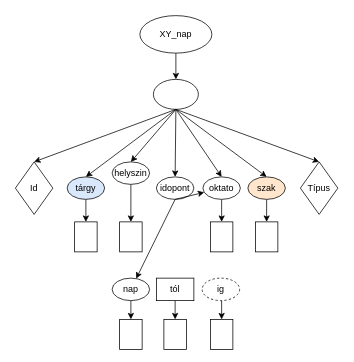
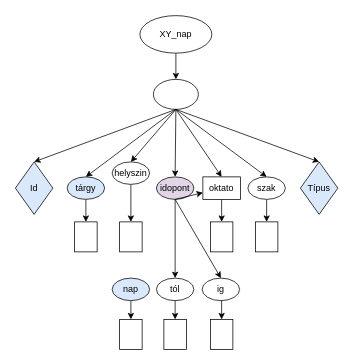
- <mxCell id="17" value="Id" style="rhombus;whiteSpace=wrap;html=1;" parent="1" vertex="1"><mxGeometry x="20" y="215" width="50" height="70" as="geometry" /></mxCell>
+ <mxCell id="17" value="Id" style="rhombus;whiteSpace=wrap;html=1;fillColor=#dae8fc;" parent="1" vertex="1"><mxGeometry x="20" y="215" width="50" height="70" as="geometry" /></mxCell>
- <mxCell id="6" value="idopont" style="ellipse;whiteSpace=wrap;html=1;" parent="1" vertex="1"><mxGeometry x="208" y="235" width="50" height="30" as="geometry" /></mxCell>
+ <mxCell id="6" value="idopont" style="ellipse;whiteSpace=wrap;html=1;fillColor=#e1d5e7;" parent="1" vertex="1"><mxGeometry x="208" y="235" width="50" height="30" as="geometry" /></mxCell>
- <mxCell id="22" value="oktato" style="ellipse;whiteSpace=wrap;html=1;" vertex="1" parent="1"><mxGeometry x="270" y="235" width="50" height="30" as="geometry" /></mxCell>
+ <mxCell id="22" value="oktato" style="whiteSpace=wrap;html=1;rounded=0;" vertex="1" parent="1"><mxGeometry x="270" y="235" width="50" height="30" as="geometry" /></mxCell>
- <mxCell id="24" value="szak" style="ellipse;whiteSpace=wrap;html=1;fillColor=#ffe6cc;" vertex="1" parent="1"><mxGeometry x="330" y="235" width="50" height="30" as="geometry" /></mxCell>
+ <mxCell id="24" value="szak" style="ellipse;whiteSpace=wrap;html=1;" vertex="1" parent="1"><mxGeometry x="330" y="235" width="50" height="30" as="geometry" /></mxCell>
- <mxCell id="18" value="Típus" style="rhombus;whiteSpace=wrap;html=1;" parent="1" vertex="1"><mxGeometry x="400" y="215" width="50" height="70" as="geometry" /></mxCell>
+ <mxCell id="18" value="Típus" style="rhombus;whiteSpace=wrap;html=1;fillColor=#dae8fc;" parent="1" vertex="1"><mxGeometry x="400" y="215" width="50" height="70" as="geometry" /></mxCell>
- <mxCell id="15" value="" style="endArrow=classic;html=1;rounded=0;exitX=0.5;exitY=1;exitDx=0;exitDy=0;" parent="1" source="6" target="8" edge="1"><mxGeometry width="50" height="50" relative="1" as="geometry"><mxPoint x="220" y="290" as="sourcePoint" /><mxPoint x="270" y="230" as="targetPoint" /></mxGeometry></mxCell>
+ <mxCell id="15" value="" style="endArrow=classic;html=1;rounded=0;entryX=0.5;entryY=0;entryDx=0;entryDy=0;exitX=0.5;exitY=1;exitDx=0;exitDy=0;" parent="1" source="6" target="12" edge="1"><mxGeometry width="50" height="50" relative="1" as="geometry"><mxPoint x="220" y="290" as="sourcePoint" /><mxPoint x="270" y="230" as="targetPoint" /></mxGeometry></mxCell>
+ <mxCell id="5" style="edgeStyle=orthogonalEdgeStyle;rounded=0;orthogonalLoop=1;jettySize=auto;html=1;exitX=0.5;exitY=1;exitDx=0;exitDy=0;entryX=0.5;entryY=0;entryDx=0;entryDy=0;" parent="1" source="6" target="10" edge="1"><mxGeometry relative="1" as="geometry" /></mxCell>
- <mxCell id="8" value="nap" style="ellipse;whiteSpace=wrap;html=1;" parent="1" vertex="1"><mxGeometry x="149" y="370" width="50" height="30" as="geometry" /></mxCell>
+ <mxCell id="8" value="nap" style="ellipse;whiteSpace=wrap;html=1;fillColor=#dae8fc;" parent="1" vertex="1"><mxGeometry x="149" y="370" width="50" height="30" as="geometry" /></mxCell>
- <mxCell id="10" value="tól" style="whiteSpace=wrap;html=1;rounded=0;" parent="1" vertex="1"><mxGeometry x="208" y="370" width="50" height="30" as="geometry" /></mxCell>
+ <mxCell id="10" value="tól" style="ellipse;whiteSpace=wrap;html=1;" parent="1" vertex="1"><mxGeometry x="208" y="370" width="50" height="30" as="geometry" /></mxCell>
- <mxCell id="12" value="ig" style="ellipse;whiteSpace=wrap;html=1;dashed=1;" parent="1" vertex="1"><mxGeometry x="269" y="370" width="50" height="30" as="geometry" /></mxCell>
+ <mxCell id="12" value="ig" style="ellipse;whiteSpace=wrap;html=1;" parent="1" vertex="1"><mxGeometry x="269" y="370" width="50" height="30" as="geometry" /></mxCell>
